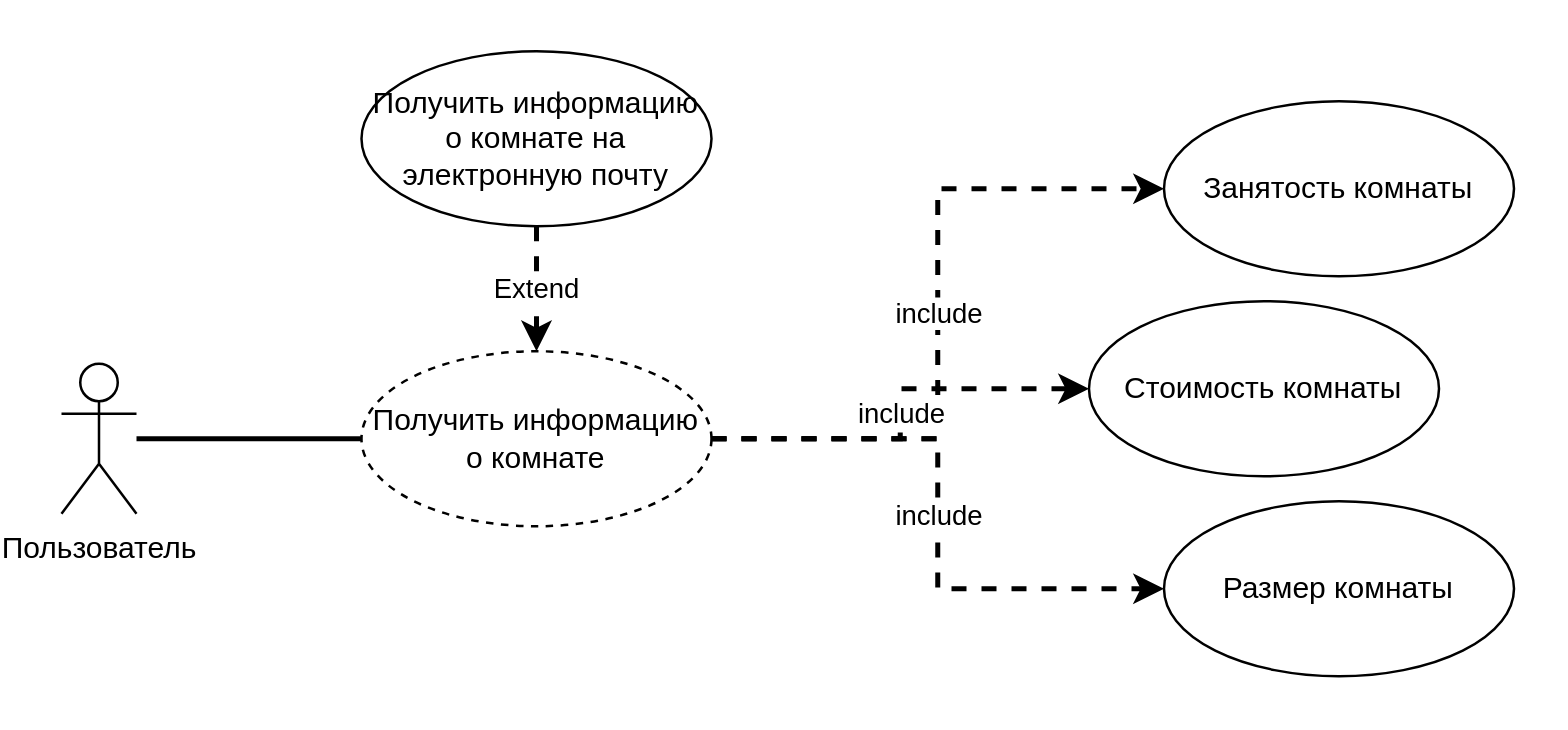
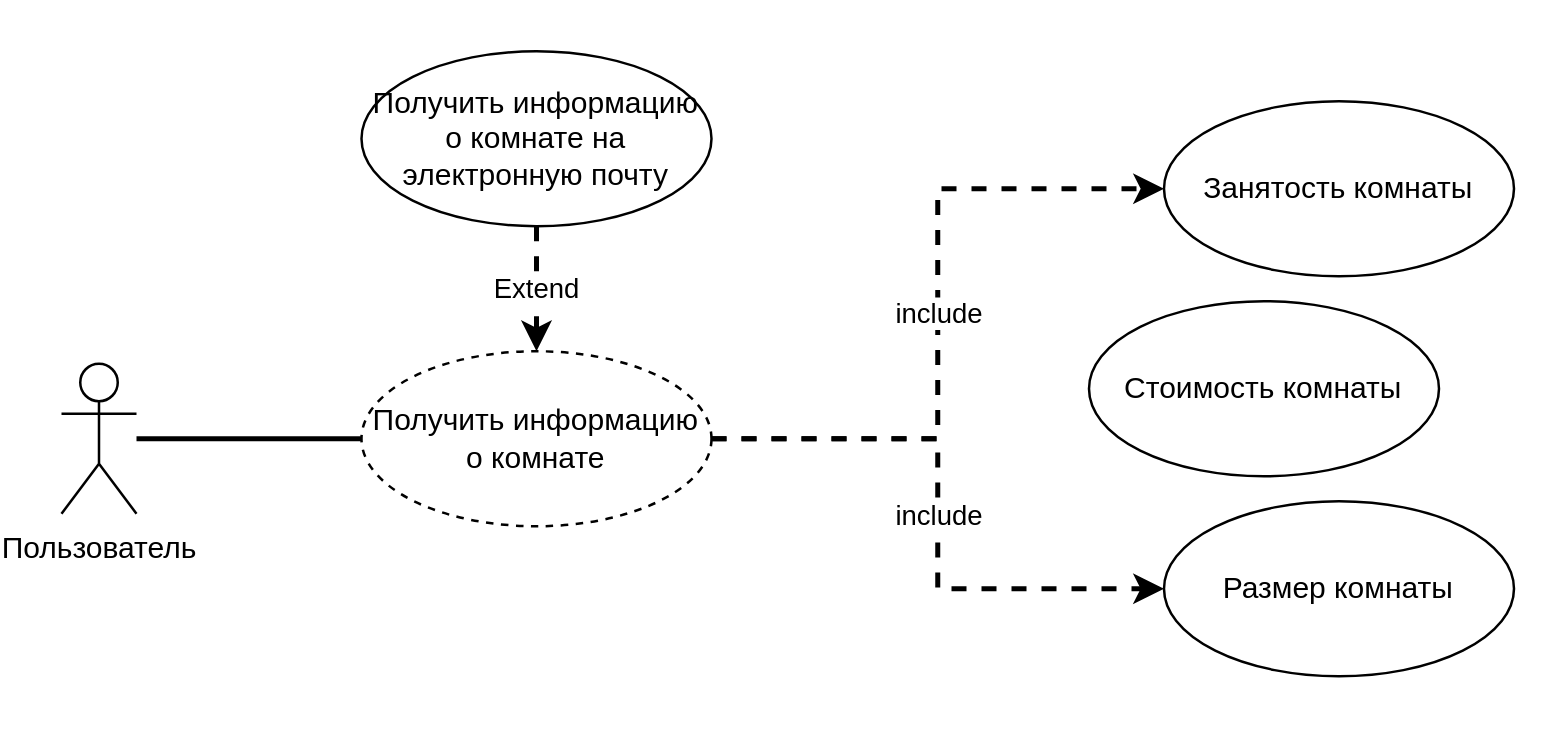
- <mxCell id="9" value="&lt;div&gt;include&lt;/div&gt;" style="edgeStyle=orthogonalEdgeStyle;rounded=0;orthogonalLoop=1;jettySize=auto;html=1;exitX=1;exitY=0.5;exitDx=0;exitDy=0;entryX=0;entryY=0.5;entryDx=0;entryDy=0;startArrow=none;startFill=0;endArrow=classic;endFill=1;strokeColor=#000000;strokeWidth=2;dashed=1;" edge="1" parent="1" source="5" target="7"><mxGeometry relative="1" as="geometry"><mxPoint x="290" y="185" as="sourcePoint" /><mxPoint x="471" y="85" as="targetPoint" /></mxGeometry></mxCell>
